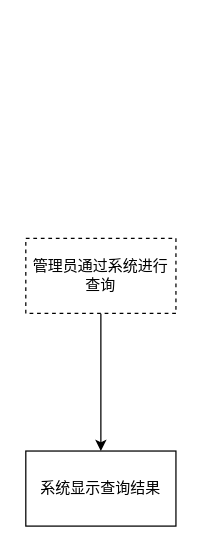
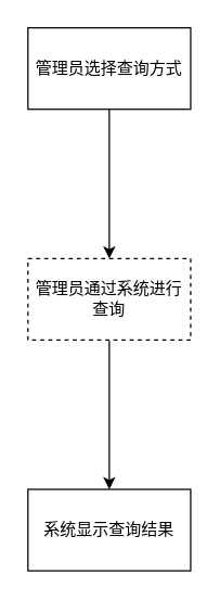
+ <mxCell id="3" value="管理员选择查询方式" style="rounded=0;whiteSpace=wrap;html=1;" vertex="1" parent="1"><mxGeometry x="20" y="20" width="120" height="60" as="geometry" /></mxCell>
+ <mxCell id="2" style="edgeStyle=orthogonalEdgeStyle;rounded=0;orthogonalLoop=1;jettySize=auto;html=1;" edge="1" parent="1" source="3" target="6"><mxGeometry relative="1" as="geometry" /></mxCell>
